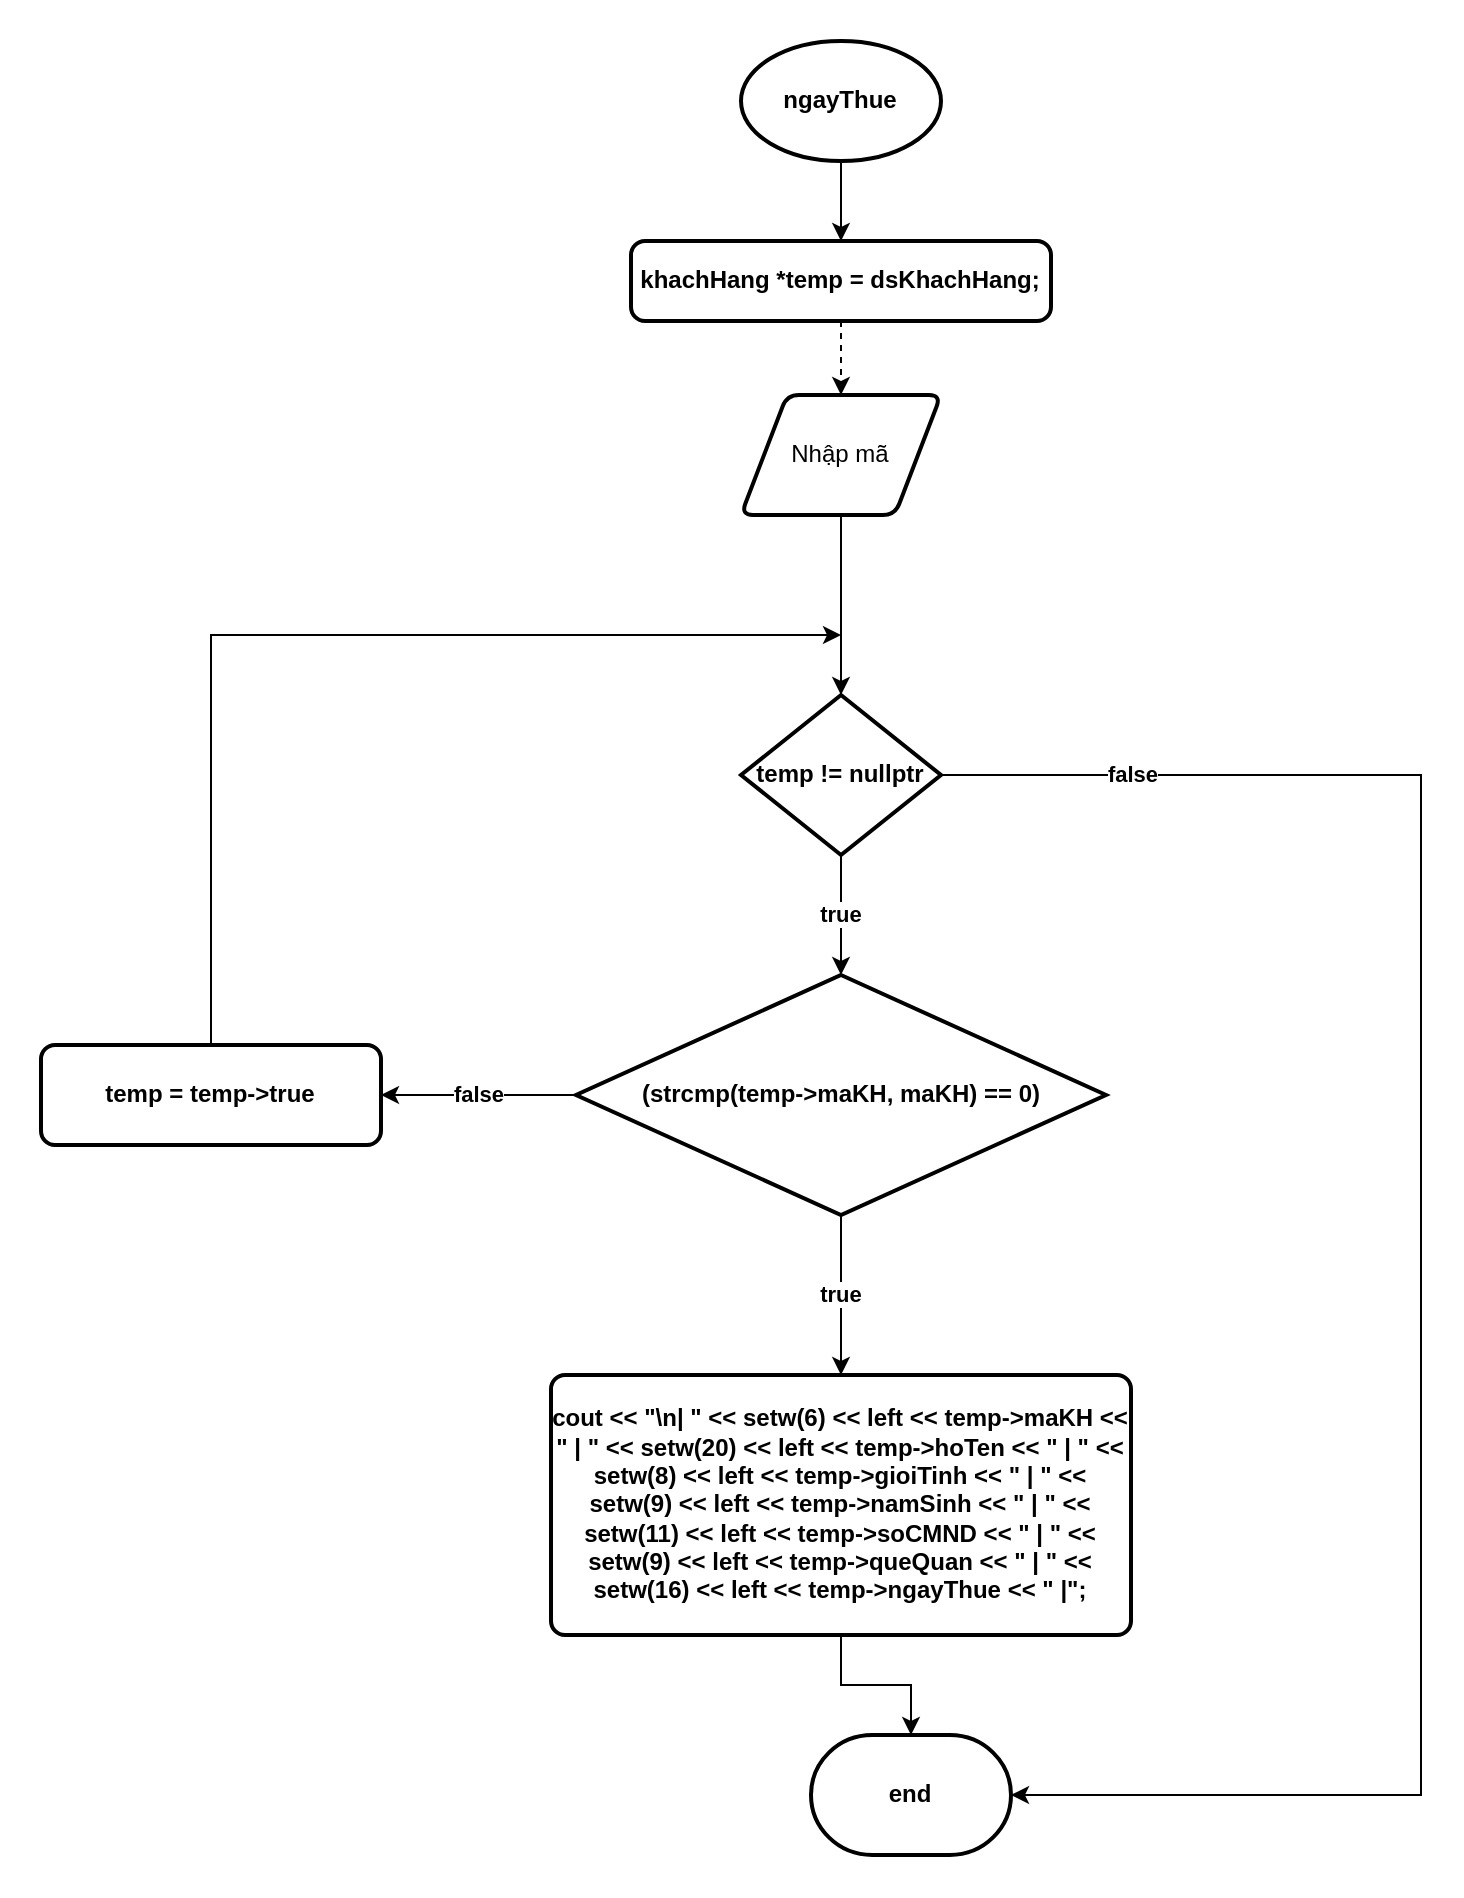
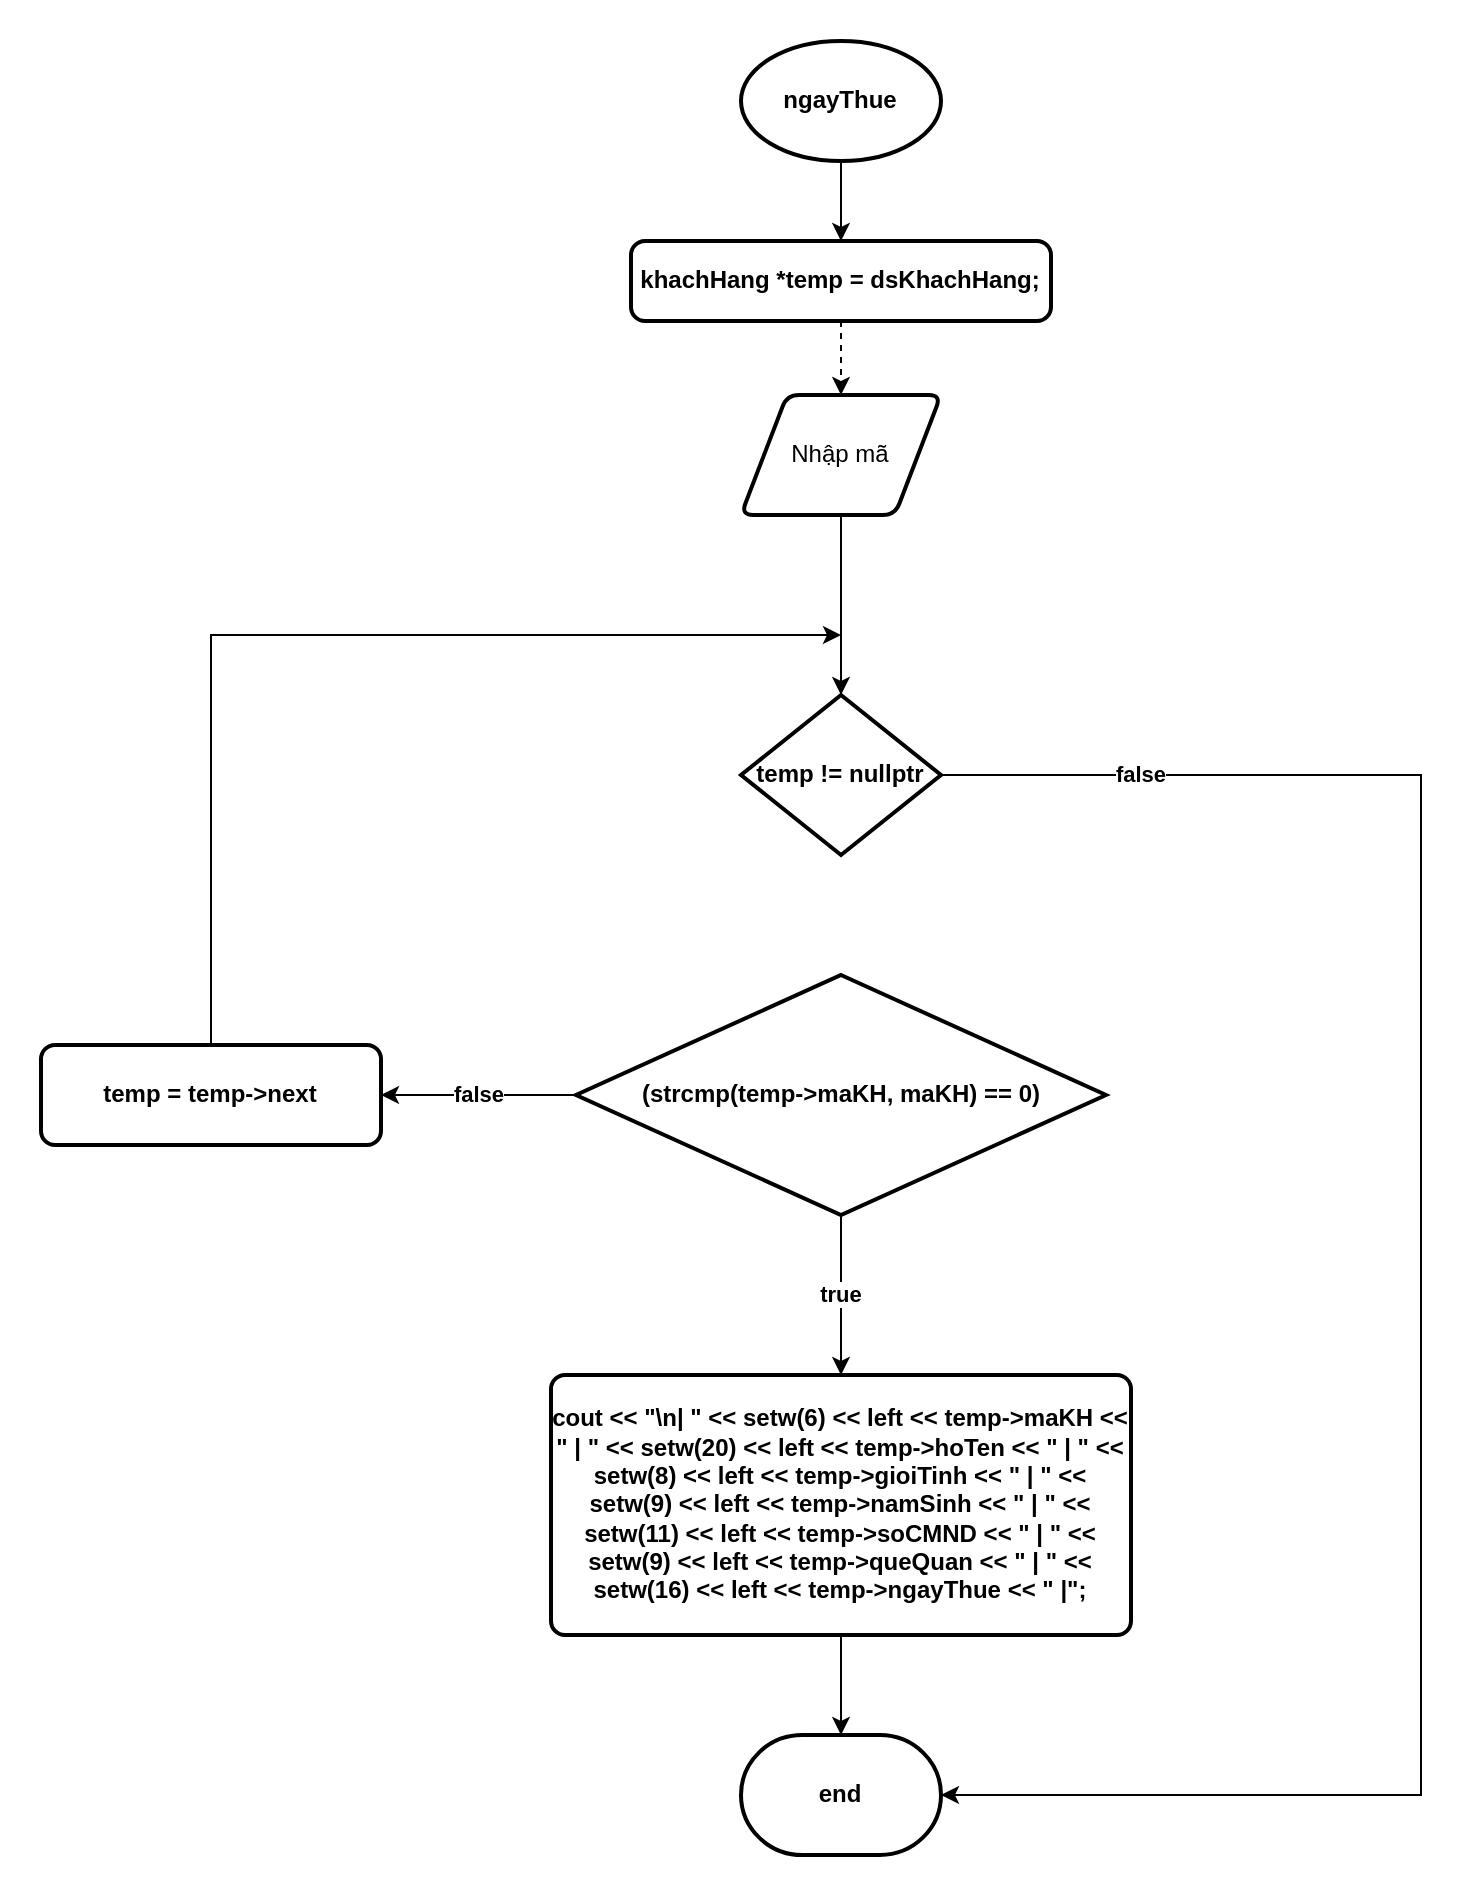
- <mxCell id="6" value="true" style="edgeStyle=orthogonalEdgeStyle;rounded=0;orthogonalLoop=1;jettySize=auto;html=1;entryX=0.5;entryY=0;entryDx=0;entryDy=0;entryPerimeter=0;fontStyle=1" parent="1" source="8" target="11" edge="1"><mxGeometry relative="1" as="geometry"><mxPoint x="420" y="487" as="targetPoint" /></mxGeometry></mxCell>
- <mxCell id="15" value="temp = temp-&amp;gt;true" style="rounded=1;whiteSpace=wrap;html=1;absoluteArcSize=1;arcSize=14;strokeWidth=2;fontStyle=1" parent="1" vertex="1"><mxGeometry x="20" y="522" width="170" height="50" as="geometry" /></mxCell>
+ <mxCell id="15" value="temp = temp-&amp;gt;next" style="rounded=1;whiteSpace=wrap;html=1;absoluteArcSize=1;arcSize=14;strokeWidth=2;fontStyle=1" parent="1" vertex="1"><mxGeometry x="20" y="522" width="170" height="50" as="geometry" /></mxCell>
- <mxCell id="16" value="end" style="strokeWidth=2;html=1;shape=mxgraph.flowchart.terminator;whiteSpace=wrap;fontStyle=1" parent="1" vertex="1"><mxGeometry x="405" y="867" width="100" height="60" as="geometry" /></mxCell>
+ <mxCell id="16" value="end" style="strokeWidth=2;html=1;shape=mxgraph.flowchart.terminator;whiteSpace=wrap;fontStyle=1" parent="1" vertex="1"><mxGeometry x="370" y="867" width="100" height="60" as="geometry" /></mxCell>
